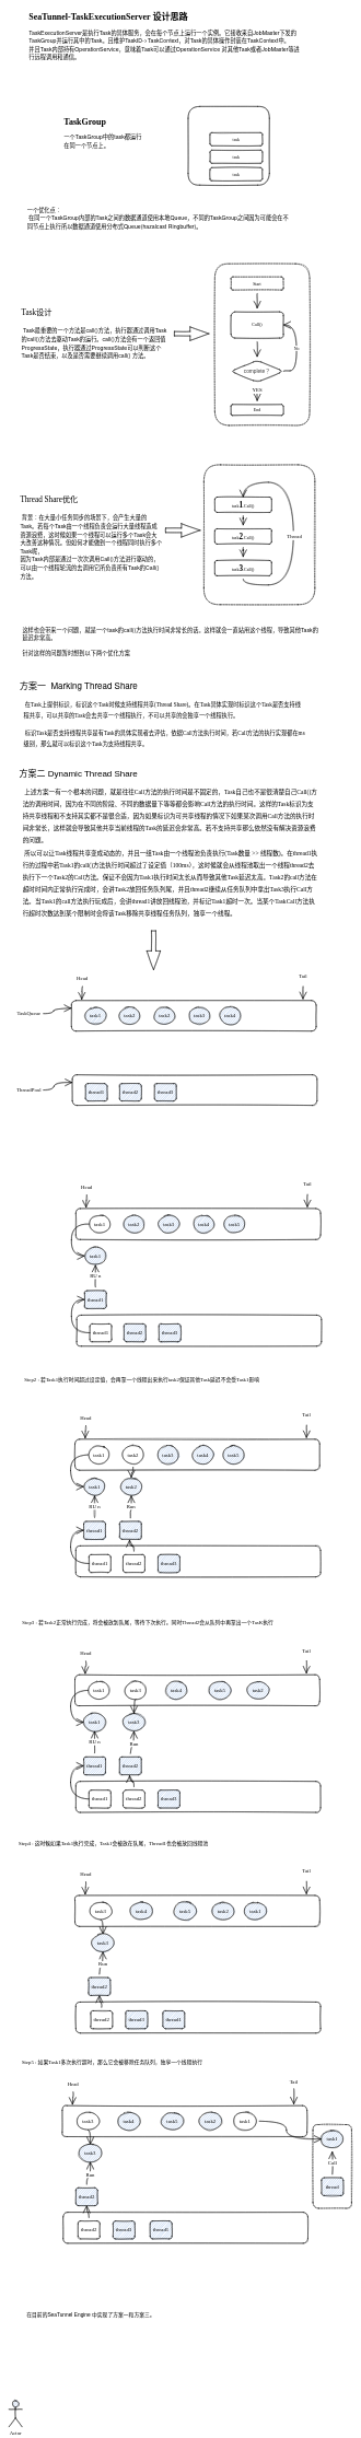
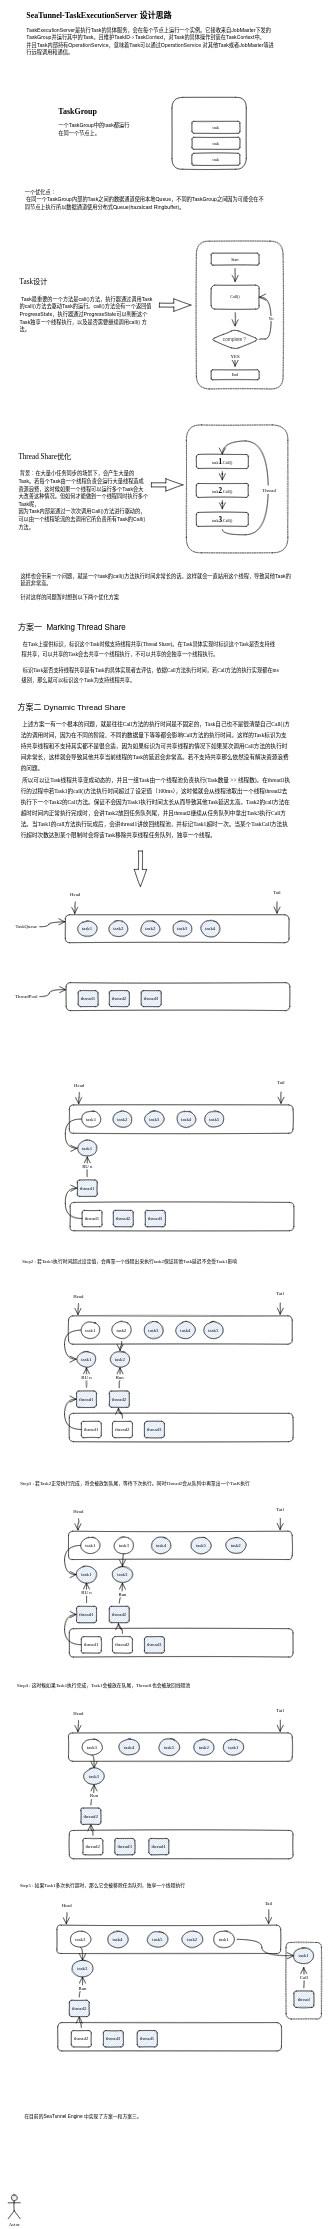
- <mxCell id="10" value="Start" style="rounded=1;whiteSpace=wrap;html=1;sketch=1;hachureGap=4;fontFamily=Architects Daughter;fontSource=https%3A%2F%2Ffonts.googleapis.com%2Fcss%3Ffamily%3DArchitects%2BDaughter;fontSize=10;fillColor=none;dashed=1;" parent="1" vertex="1"><mxGeometry x="528" y="630" width="120" height="30" as="geometry" /></mxCell>
+ <mxCell id="10" value="Start" style="rounded=1;whiteSpace=wrap;html=1;sketch=1;hachureGap=4;fontFamily=Architects Daughter;fontSource=https%3A%2F%2Ffonts.googleapis.com%2Fcss%3Ffamily%3DArchitects%2BDaughter;fontSize=10;fillColor=none;" parent="1" vertex="1"><mxGeometry x="528" y="630" width="120" height="30" as="geometry" /></mxCell>
- <mxCell id="165" value="Task设计&lt;br&gt;&lt;br&gt;&lt;p style=&quot;margin: 0px; font-variant-numeric: normal; font-variant-east-asian: normal; font-stretch: normal; font-size: 13px; line-height: normal;&quot; class=&quot;p1&quot;&gt;&lt;font face=&quot;Helvetica Neue&quot;&gt;&lt;span style=&quot;white-space: pre;&quot;&gt; &lt;/span&gt;Task&lt;/font&gt;&lt;span style=&quot;font-family: &amp;quot;PingFang SC&amp;quot;;&quot;&gt;最重要的一个方法是&lt;span style=&quot;font-variant-numeric: normal; font-variant-east-asian: normal; font-stretch: normal; line-height: normal; font-family: &amp;quot;Helvetica Neue&amp;quot;;&quot; class=&quot;s1&quot;&gt;call()&lt;/span&gt;方法，执行器通过调用&lt;span style=&quot;font-variant-numeric: normal; font-variant-east-asian: normal; font-stretch: normal; line-height: normal; font-family: &amp;quot;Helvetica Neue&amp;quot;;&quot; class=&quot;s1&quot;&gt;Task&lt;/span&gt;的&lt;span style=&quot;font-variant-numeric: normal; font-variant-east-asian: normal; font-stretch: normal; line-height: normal; font-family: &amp;quot;Helvetica Neue&amp;quot;;&quot; class=&quot;s1&quot;&gt;call()&lt;/span&gt;方法去驱动&lt;span style=&quot;font-variant-numeric: normal; font-variant-east-asian: normal; font-stretch: normal; line-height: normal; font-family: &amp;quot;Helvetica Neue&amp;quot;;&quot; class=&quot;s1&quot;&gt;Task&lt;/span&gt;的运行。&lt;span style=&quot;font-variant-numeric: normal; font-variant-east-asian: normal; font-stretch: normal; line-height: normal; font-family: &amp;quot;Helvetica Neue&amp;quot;;&quot; class=&quot;s1&quot;&gt;call()&lt;/span&gt;方法会有一个返回值&lt;span style=&quot;font-variant-numeric: normal; font-variant-east-asian: normal; font-stretch: normal; line-height: normal; font-family: &amp;quot;Helvetica Neue&amp;quot;;&quot; class=&quot;s1&quot;&gt;ProgressState&lt;/span&gt;，执行器通过&lt;span style=&quot;font-variant-numeric: normal; font-variant-east-asian: normal; font-stretch: normal; line-height: normal; font-family: &amp;quot;Helvetica Neue&amp;quot;;&quot; class=&quot;s1&quot;&gt;ProgressState&lt;/span&gt;可以判断这个&lt;span style=&quot;font-variant-numeric: normal; font-variant-east-asian: normal; font-stretch: normal; line-height: normal; font-family: &amp;quot;Helvetica Neue&amp;quot;;&quot; class=&quot;s1&quot;&gt;Task&lt;/span&gt;是否结束，以及是否需要继续调用&lt;span style=&quot;font-variant-numeric: normal; font-variant-east-asian: normal; font-stretch: normal; line-height: normal; font-family: &amp;quot;Helvetica Neue&amp;quot;;&quot; class=&quot;s1&quot;&gt;call() &lt;/span&gt;方法。&lt;/span&gt;&lt;/p&gt;" style="text;html=1;strokeColor=none;fillColor=none;align=left;verticalAlign=middle;whiteSpace=wrap;rounded=0;dashed=1;sketch=1;hachureGap=4;fontFamily=Architects Daughter;fontSource=https%3A%2F%2Ffonts.googleapis.com%2Fcss%3Ffamily%3DArchitects%2BDaughter;fontSize=18;" parent="1" vertex="1"><mxGeometry x="46.5" y="670" width="339" height="180" as="geometry" /></mxCell>
+ <mxCell id="165" value="Task设计&lt;br&gt;&lt;br&gt;&lt;p style=&quot;margin: 0px; font-variant-numeric: normal; font-variant-east-asian: normal; font-stretch: normal; font-size: 13px; line-height: normal;&quot; class=&quot;p1&quot;&gt;&lt;font face=&quot;Helvetica Neue&quot;&gt;&lt;span style=&quot;white-space: pre;&quot;&gt; &lt;/span&gt;Task&lt;/font&gt;&lt;span style=&quot;font-family: &amp;quot;PingFang SC&amp;quot;;&quot;&gt;最重要的一个方法是&lt;span style=&quot;font-variant-numeric: normal; font-variant-east-asian: normal; font-stretch: normal; line-height: normal; font-family: &amp;quot;Helvetica Neue&amp;quot;;&quot; class=&quot;s1&quot;&gt;call()&lt;/span&gt;方法，执行器通过调用&lt;span style=&quot;font-variant-numeric: normal; font-variant-east-asian: normal; font-stretch: normal; line-height: normal; font-family: &amp;quot;Helvetica Neue&amp;quot;;&quot; class=&quot;s1&quot;&gt;Task&lt;/span&gt;的&lt;span style=&quot;font-variant-numeric: normal; font-variant-east-asian: normal; font-stretch: normal; line-height: normal; font-family: &amp;quot;Helvetica Neue&amp;quot;;&quot; class=&quot;s1&quot;&gt;call()&lt;/span&gt;方法去驱动&lt;span style=&quot;font-variant-numeric: normal; font-variant-east-asian: normal; font-stretch: normal; line-height: normal; font-family: &amp;quot;Helvetica Neue&amp;quot;;&quot; class=&quot;s1&quot;&gt;Task&lt;/span&gt;的运行。&lt;span style=&quot;font-variant-numeric: normal; font-variant-east-asian: normal; font-stretch: normal; line-height: normal; font-family: &amp;quot;Helvetica Neue&amp;quot;;&quot; class=&quot;s1&quot;&gt;call()&lt;/span&gt;方法会有一个返回值&lt;span style=&quot;font-variant-numeric: normal; font-variant-east-asian: normal; font-stretch: normal; line-height: normal; font-family: &amp;quot;Helvetica Neue&amp;quot;;&quot; class=&quot;s1&quot;&gt;ProgressState&lt;/span&gt;，执行器通过&lt;span style=&quot;font-variant-numeric: normal; font-variant-east-asian: normal; font-stretch: normal; line-height: normal; font-family: &amp;quot;Helvetica Neue&amp;quot;;&quot; class=&quot;s1&quot;&gt;ProgressState&lt;/span&gt;可以判断这个&lt;span style=&quot;font-variant-numeric: normal; font-variant-east-asian: normal; font-stretch: normal; line-height: normal; font-family: &amp;quot;Helvetica Neue&amp;quot;;&quot; class=&quot;s1&quot;&gt;Task&lt;/span&gt;独享一个线程执行，以及是否需要继续调用&lt;span style=&quot;font-variant-numeric: normal; font-variant-east-asian: normal; font-stretch: normal; line-height: normal; font-family: &amp;quot;Helvetica Neue&amp;quot;;&quot; class=&quot;s1&quot;&gt;call() &lt;/span&gt;方法。&lt;/span&gt;&lt;/p&gt;" style="text;html=1;strokeColor=none;fillColor=none;align=left;verticalAlign=middle;whiteSpace=wrap;rounded=0;dashed=1;sketch=1;hachureGap=4;fontFamily=Architects Daughter;fontSource=https%3A%2F%2Ffonts.googleapis.com%2Fcss%3Ffamily%3DArchitects%2BDaughter;fontSize=18;" parent="1" vertex="1"><mxGeometry x="46.5" y="670" width="339" height="180" as="geometry" /></mxCell>
